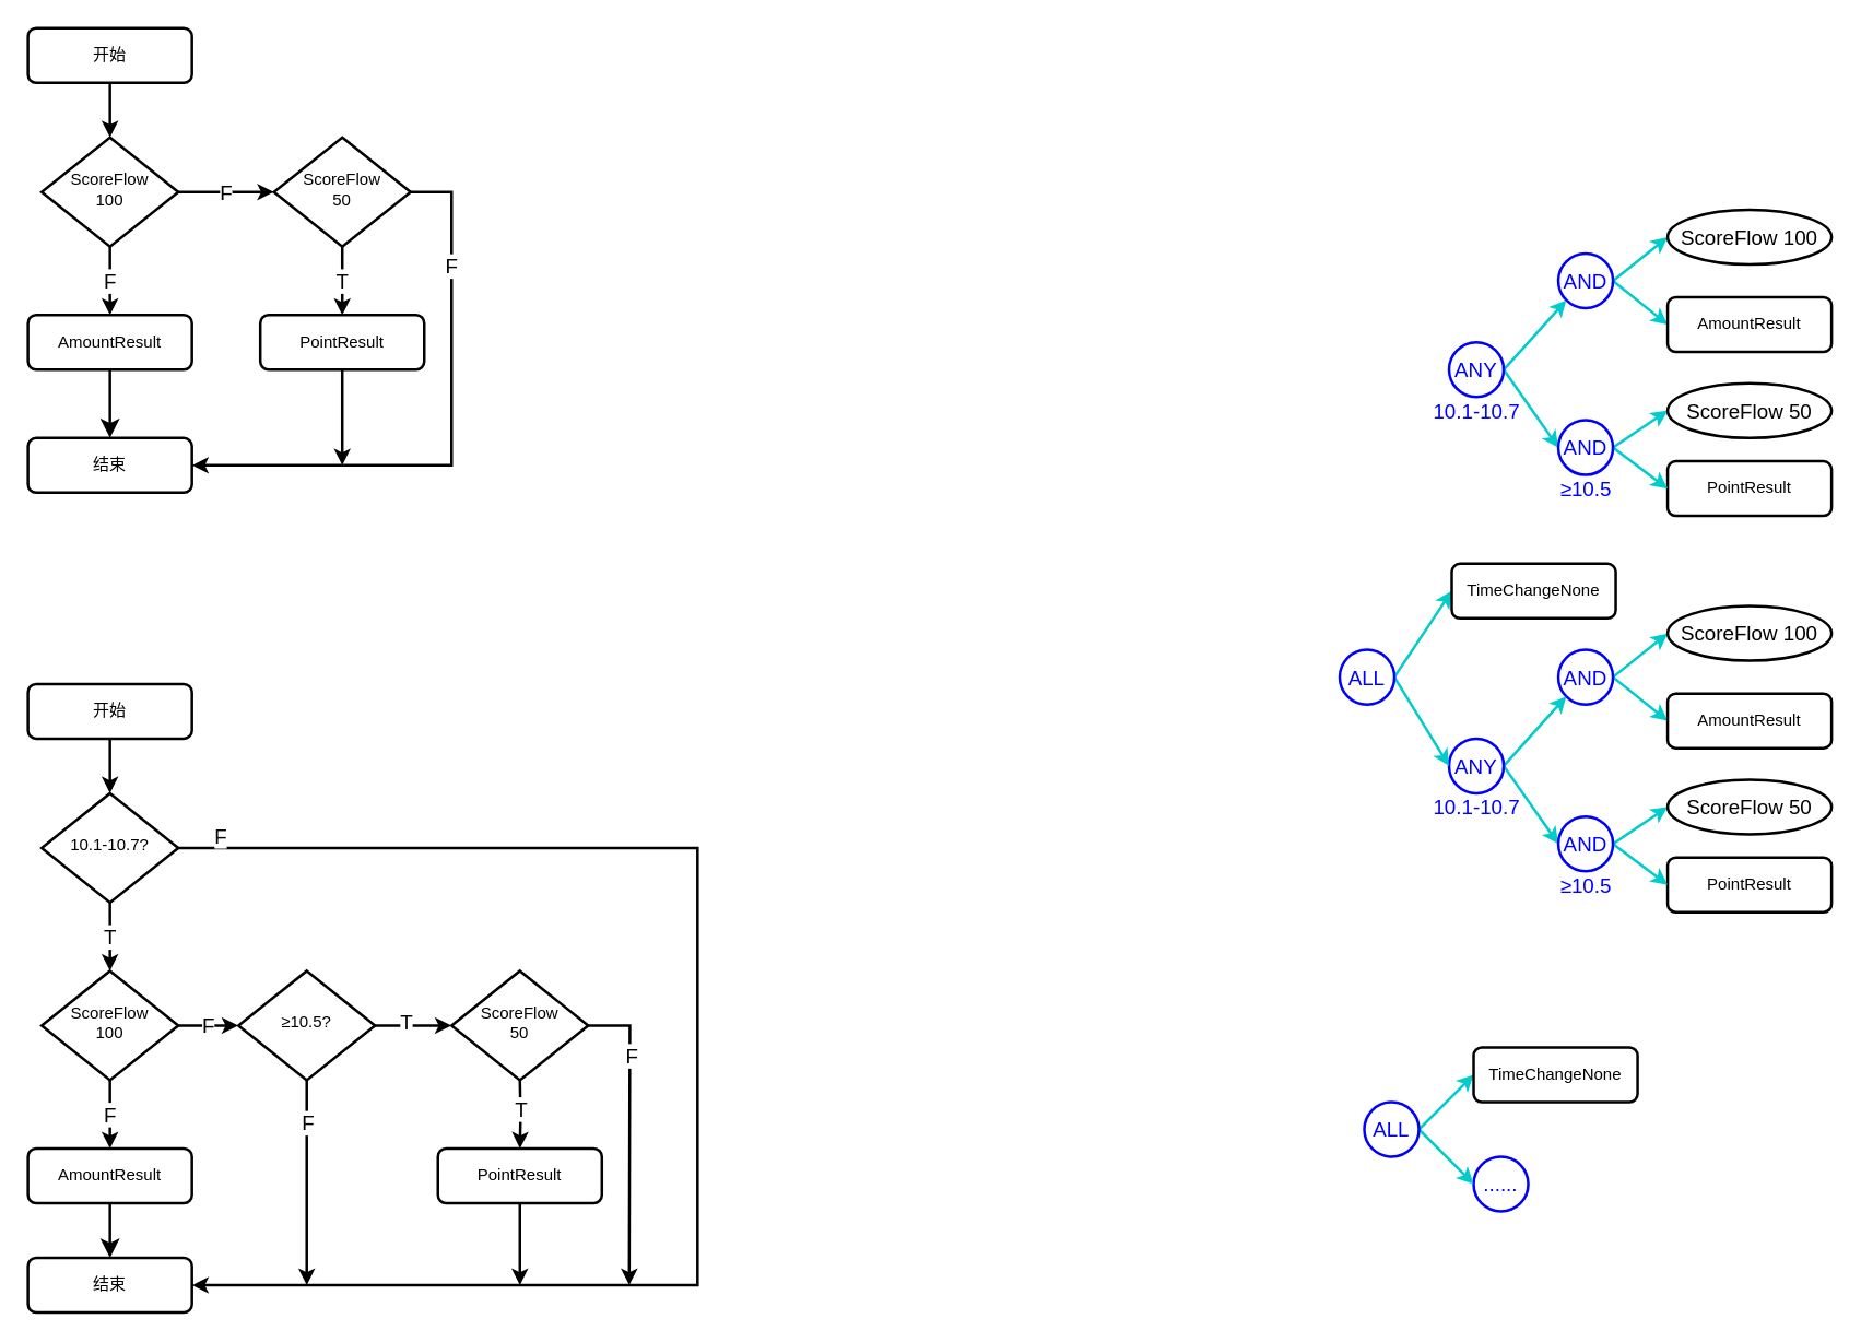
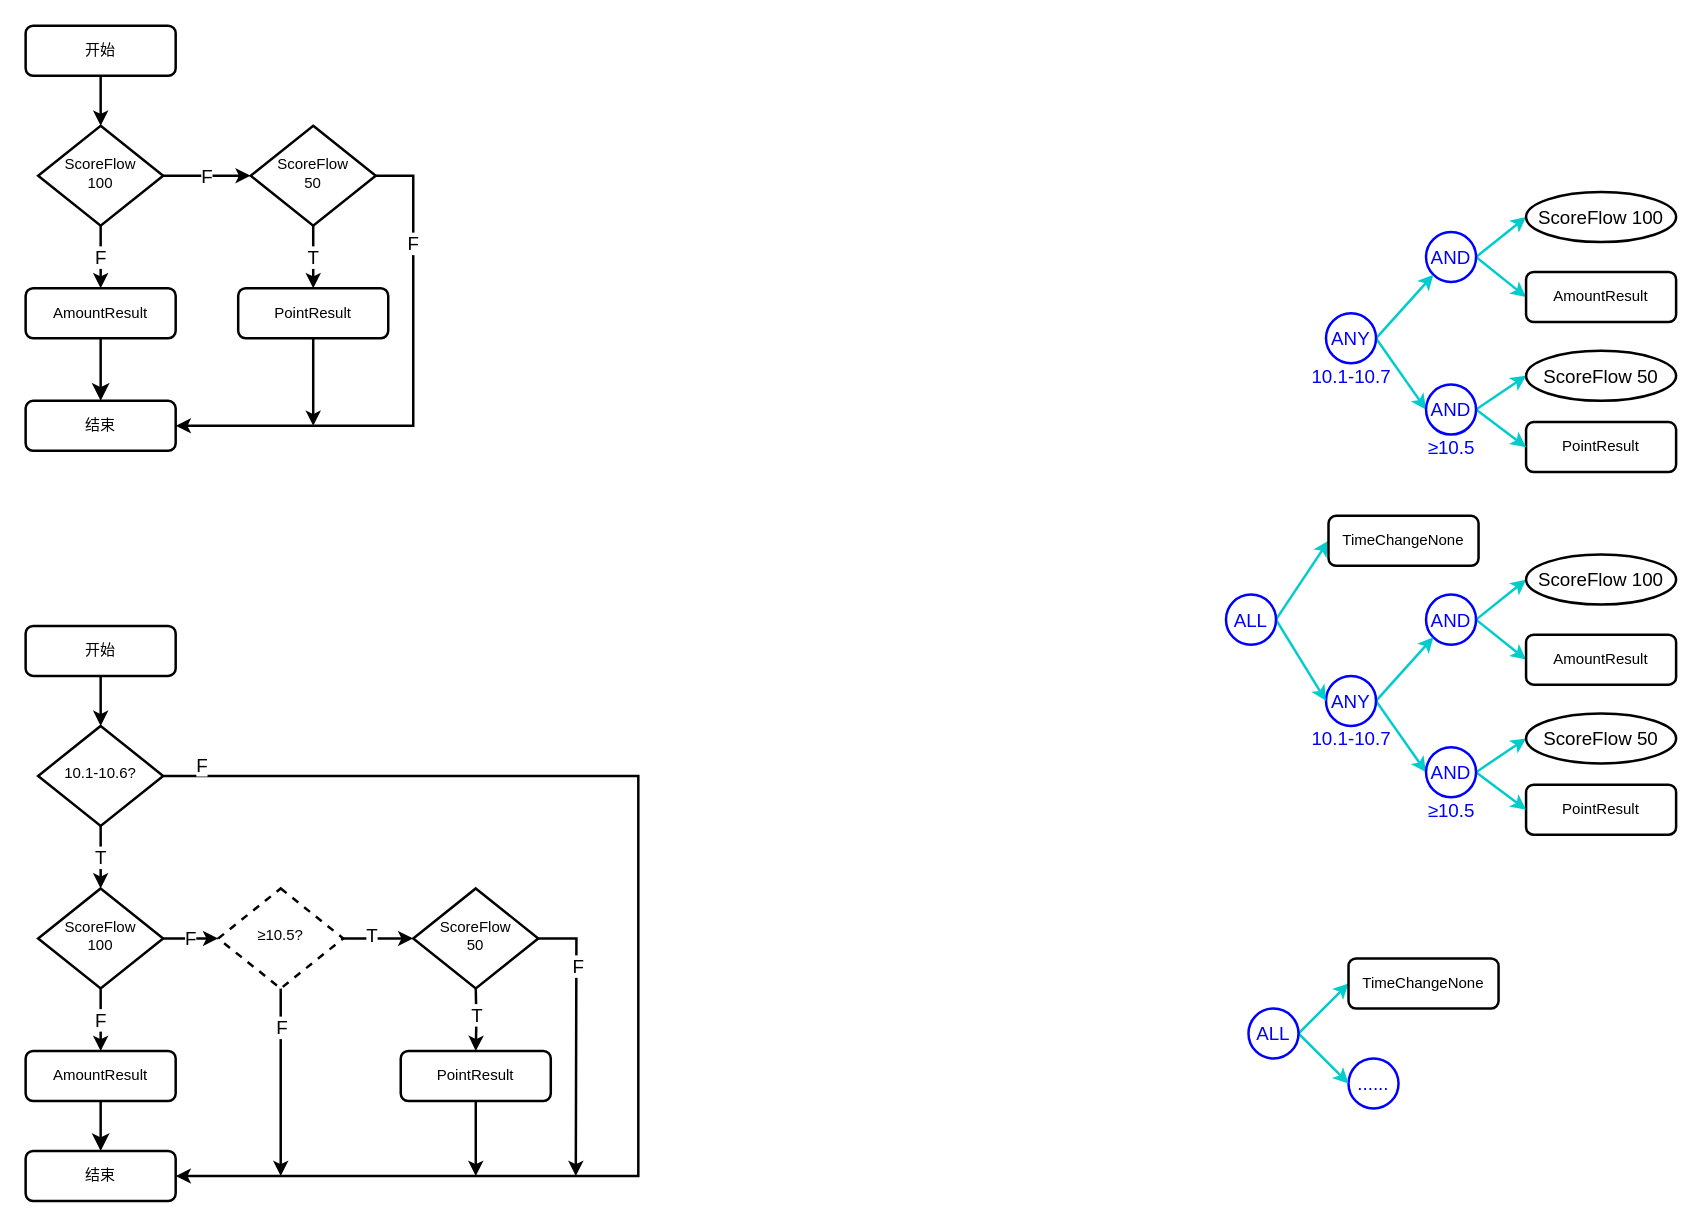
- <mxCell id="18" value="10.1-10.7?" style="rhombus;whiteSpace=wrap;html=1;shadow=0;fontFamily=Helvetica;fontSize=12;align=center;strokeWidth=2;spacing=6;spacingTop=-4;" vertex="1" parent="1"><mxGeometry x="30" y="580" width="100" height="80" as="geometry" /></mxCell>
+ <mxCell id="18" value="10.1-10.6?" style="rhombus;whiteSpace=wrap;html=1;shadow=0;fontFamily=Helvetica;fontSize=12;align=center;strokeWidth=2;spacing=6;spacingTop=-4;" vertex="1" parent="1"><mxGeometry x="30" y="580" width="100" height="80" as="geometry" /></mxCell>
- <mxCell id="41" value="≥10.5?" style="rhombus;whiteSpace=wrap;html=1;shadow=0;fontFamily=Helvetica;fontSize=12;align=center;strokeWidth=2;spacing=6;spacingTop=-4;" vertex="1" parent="1"><mxGeometry x="174" y="710" width="100" height="80" as="geometry" /></mxCell>
+ <mxCell id="41" value="≥10.5?" style="rhombus;whiteSpace=wrap;html=1;shadow=0;fontFamily=Helvetica;fontSize=12;align=center;strokeWidth=2;spacing=6;spacingTop=-4;dashed=1;" vertex="1" parent="1"><mxGeometry x="174" y="710" width="100" height="80" as="geometry" /></mxCell>
